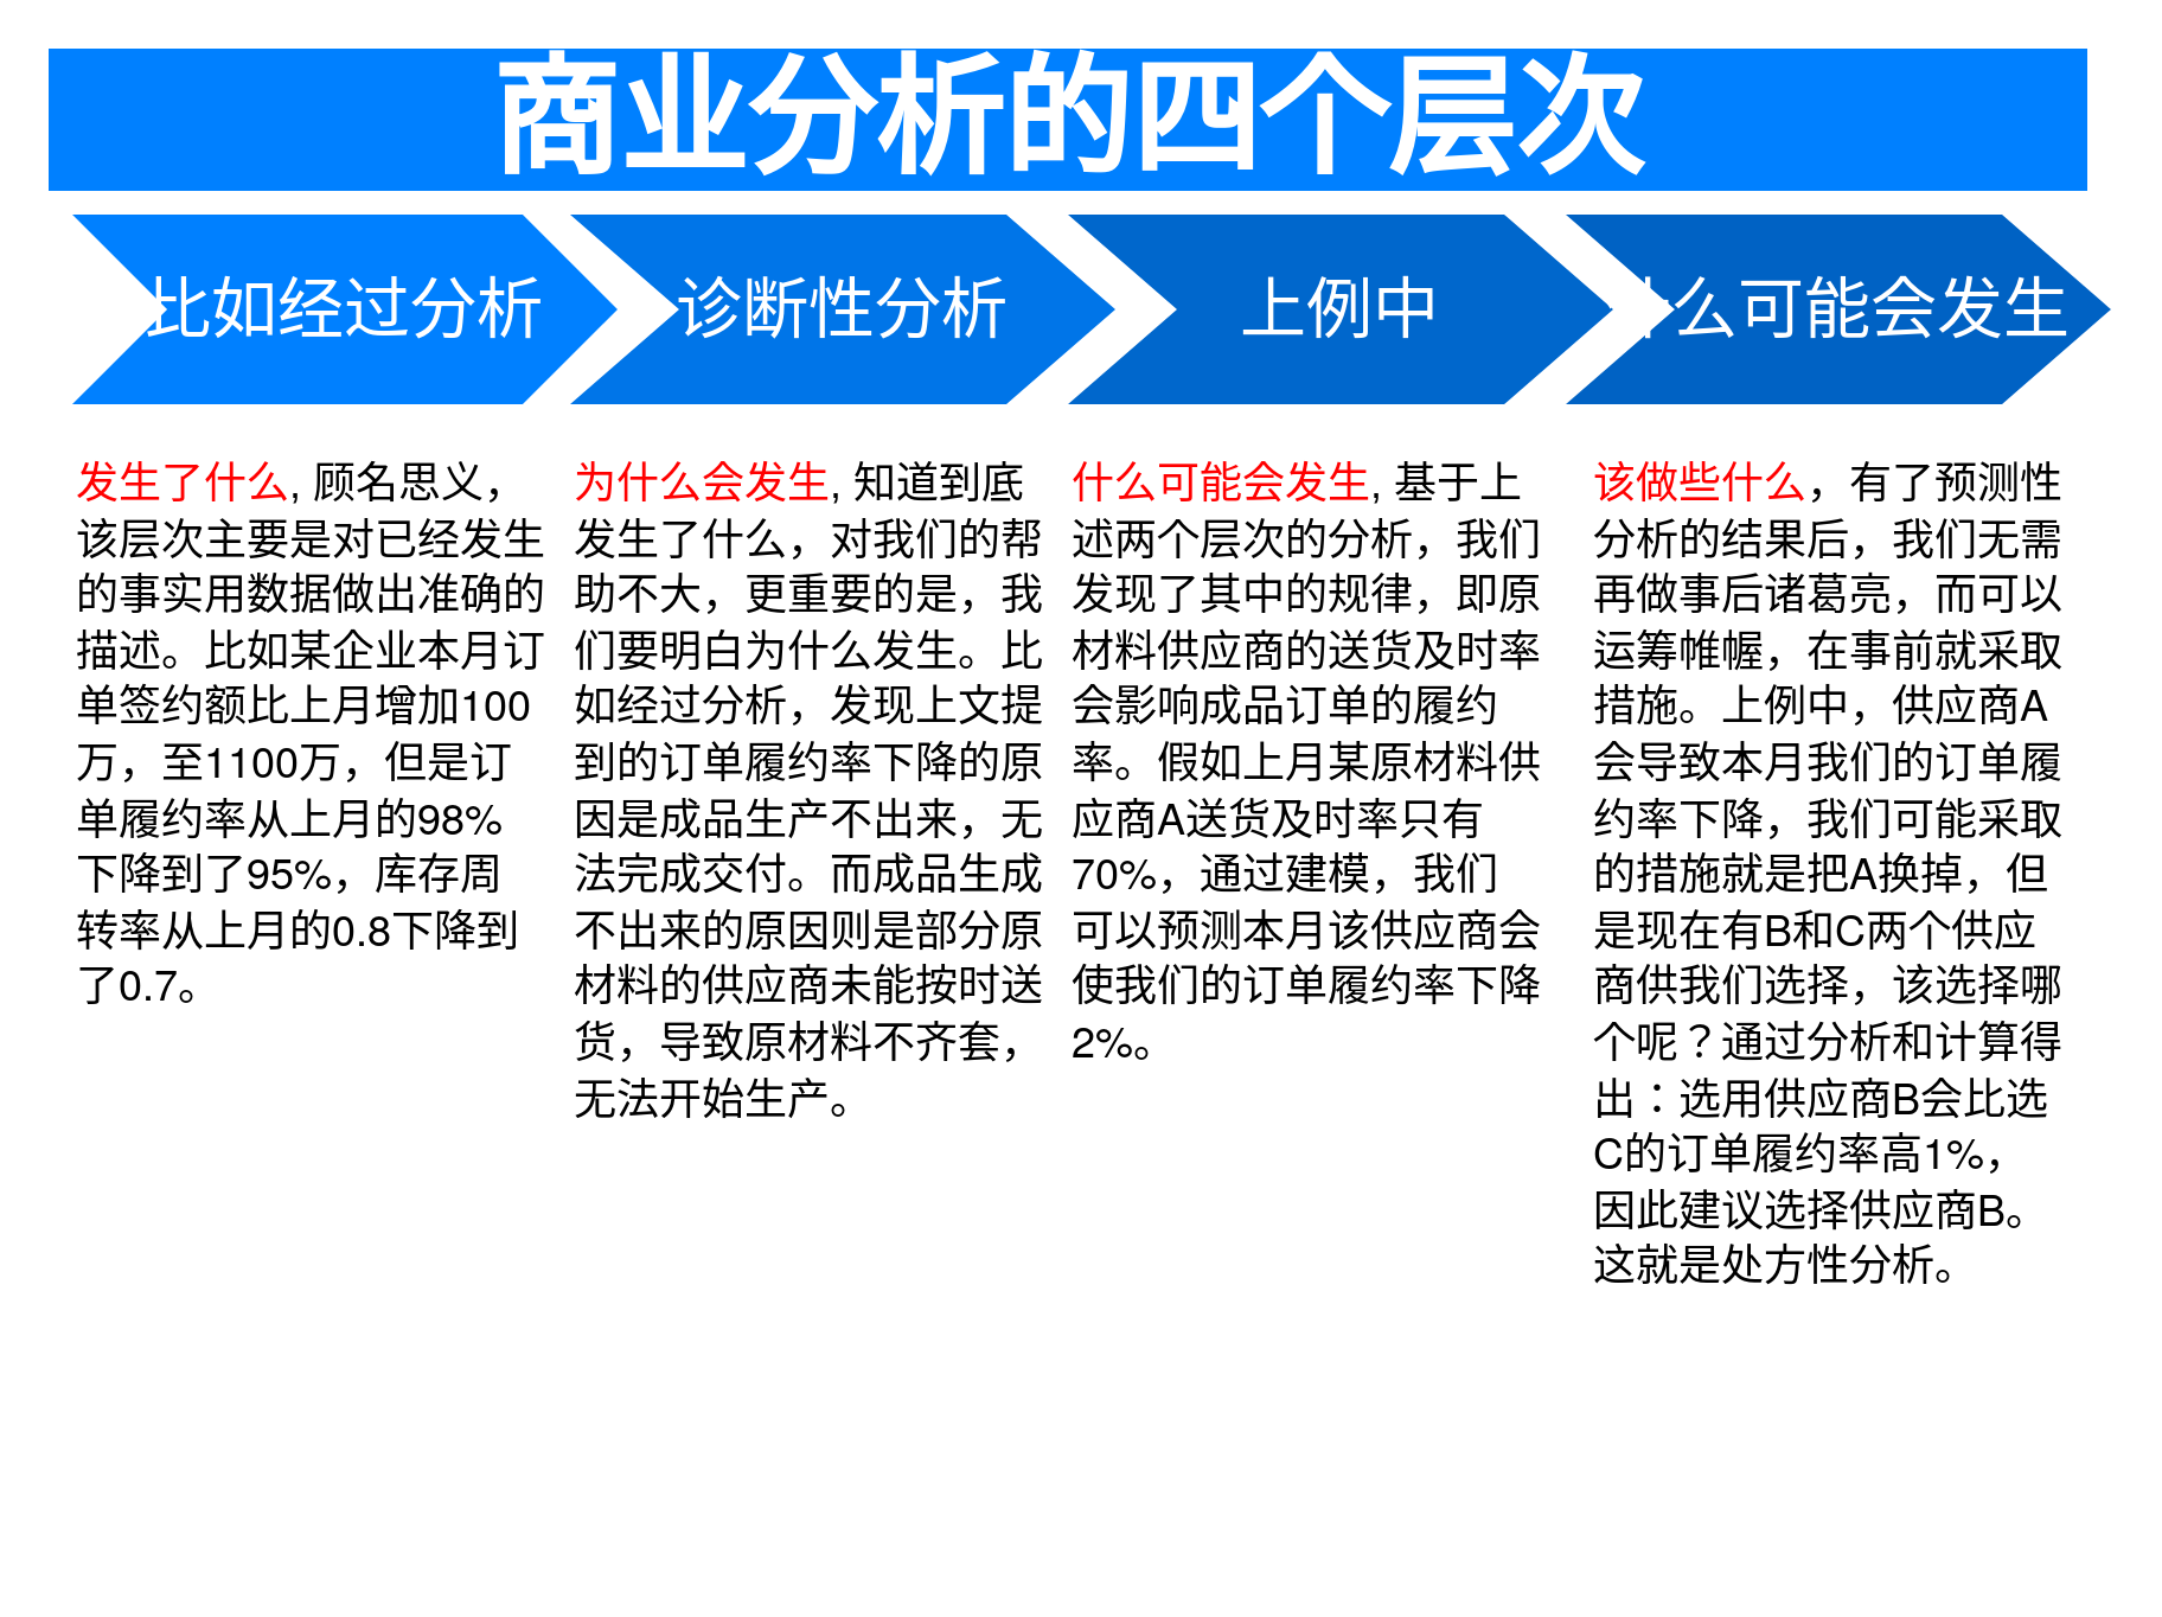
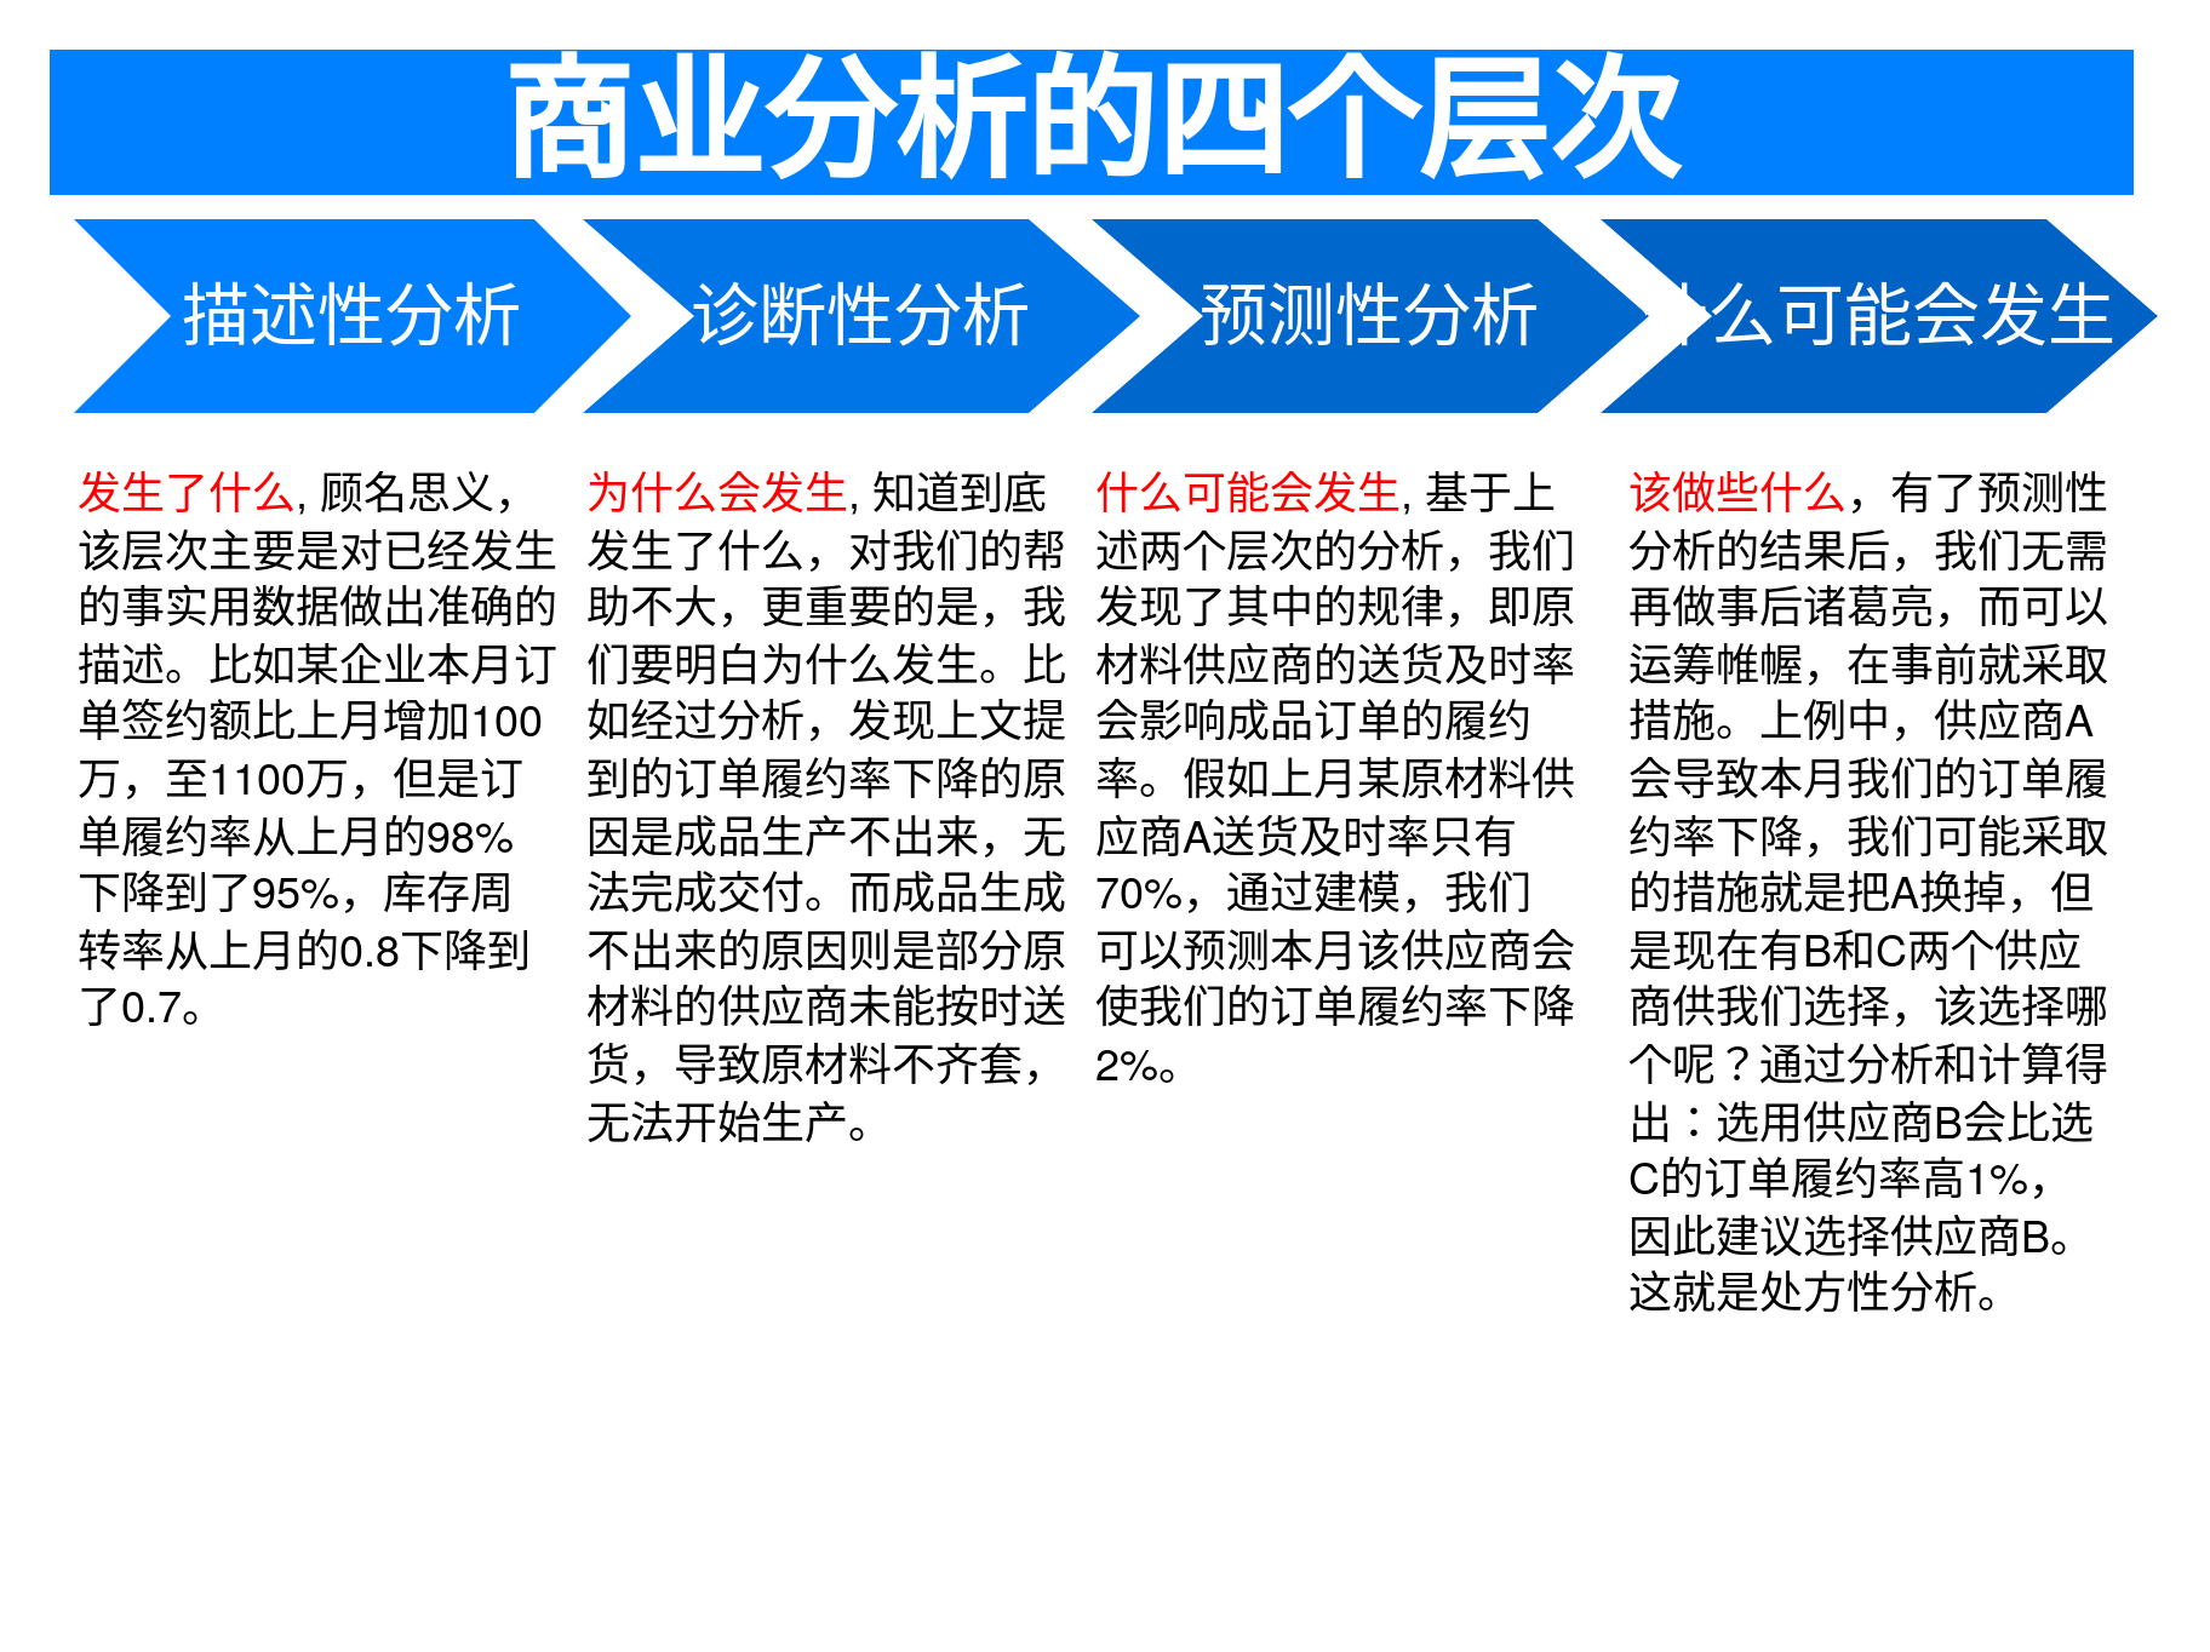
- <mxCell id="2" value="比如经过分析" style="shape=step;whiteSpace=wrap;html=1;fontSize=28;fillColor=#0080FF;fontColor=#FFFFFF;strokeColor=none;size=0.174;" parent="1" vertex="1"><mxGeometry x="30" y="90" width="230" height="80" as="geometry" /></mxCell>
+ <mxCell id="2" value="描述性分析" style="shape=step;whiteSpace=wrap;html=1;fontSize=28;fillColor=#0080FF;fontColor=#FFFFFF;strokeColor=none;size=0.174;" parent="1" vertex="1"><mxGeometry x="30" y="90" width="230" height="80" as="geometry" /></mxCell>
- <mxCell id="4" value="上例中" style="shape=step;whiteSpace=wrap;html=1;fontSize=28;fillColor=#0067CC;fontColor=#FFFFFF;strokeColor=none;" parent="1" vertex="1"><mxGeometry x="450" y="90" width="230" height="80" as="geometry" /></mxCell>
+ <mxCell id="4" value="预测性分析" style="shape=step;whiteSpace=wrap;html=1;fontSize=28;fillColor=#0067CC;fontColor=#FFFFFF;strokeColor=none;" parent="1" vertex="1"><mxGeometry x="450" y="90" width="230" height="80" as="geometry" /></mxCell>
